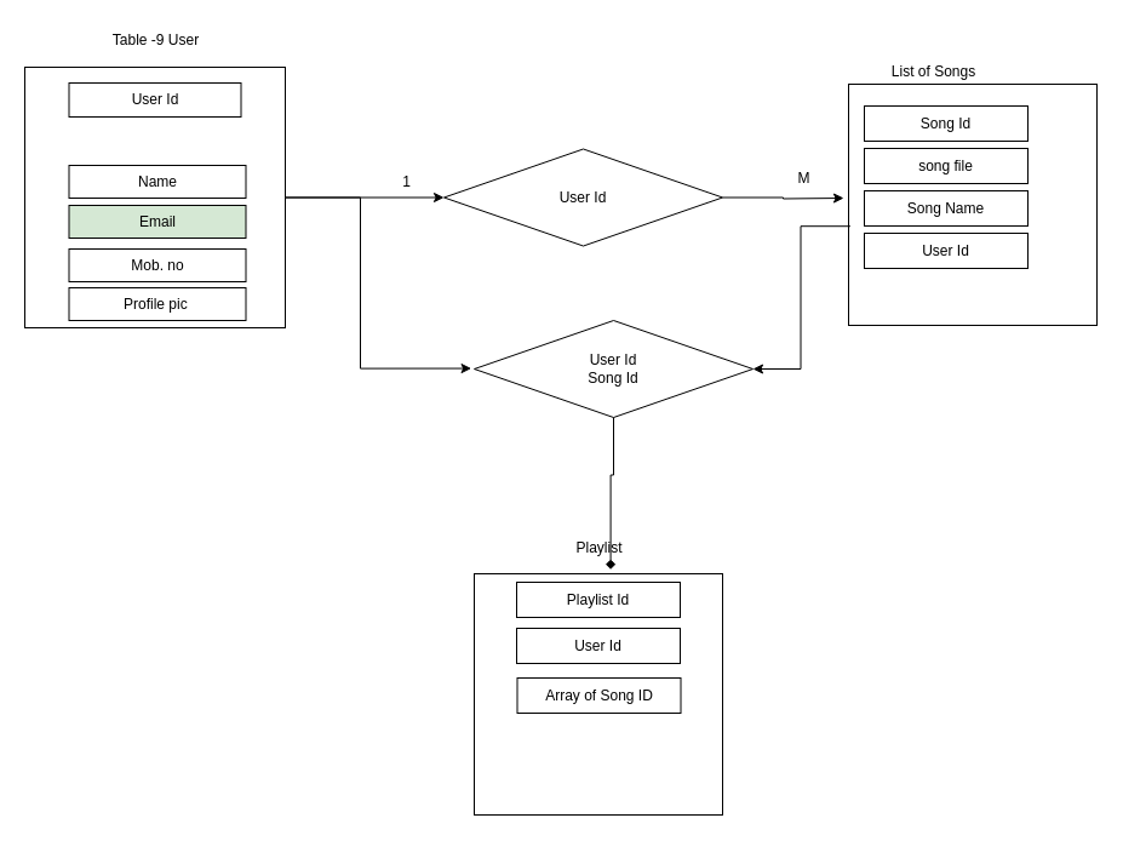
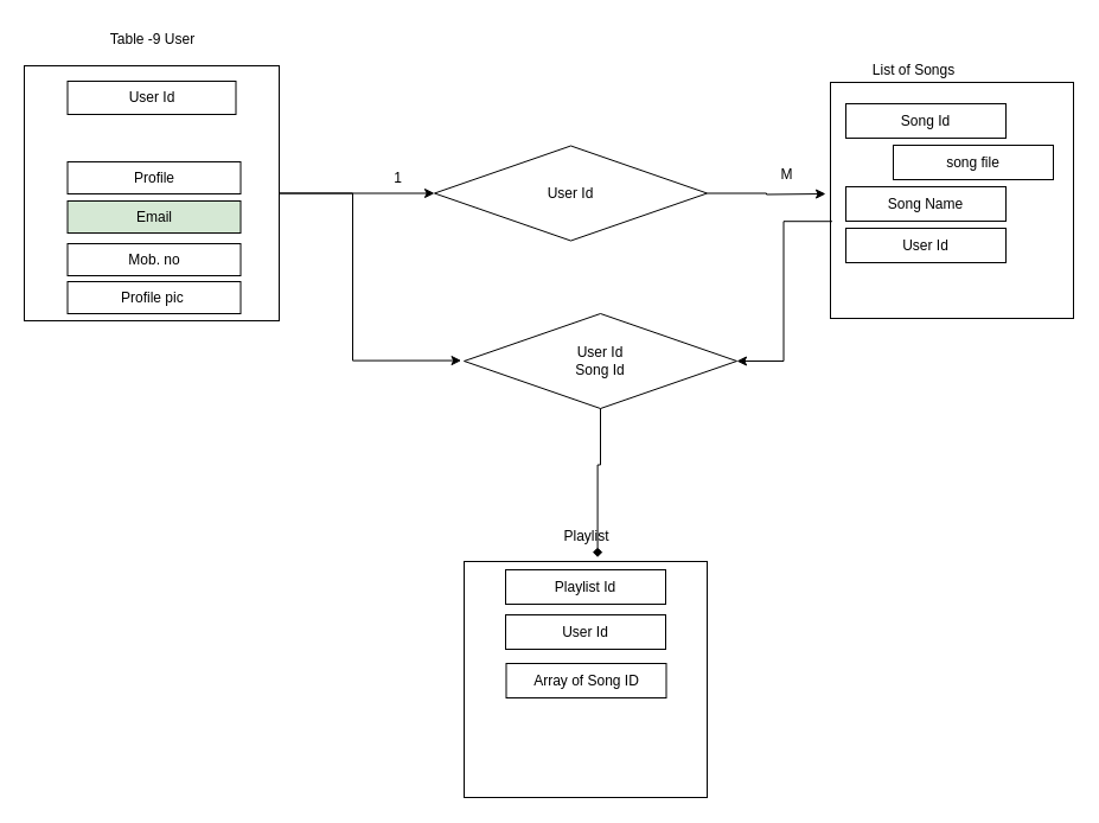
- <mxCell id="21" value="song file" style="rounded=0;whiteSpace=wrap;html=1;" vertex="1" parent="17"><mxGeometry x="13" y="76" width="135" height="29" as="geometry" /></mxCell>
+ <mxCell id="21" value="song file" style="rounded=0;whiteSpace=wrap;html=1;" vertex="1" parent="17"><mxGeometry x="53" y="76" width="135" height="29" as="geometry" /></mxCell>
- <mxCell id="6" value="Name" style="rounded=0;whiteSpace=wrap;html=1;" vertex="1" parent="2"><mxGeometry x="36.5" y="81" width="146" height="27" as="geometry" /></mxCell>
+ <mxCell id="6" value="Profile" style="rounded=0;whiteSpace=wrap;html=1;" vertex="1" parent="2"><mxGeometry x="36.5" y="81" width="146" height="27" as="geometry" /></mxCell>
